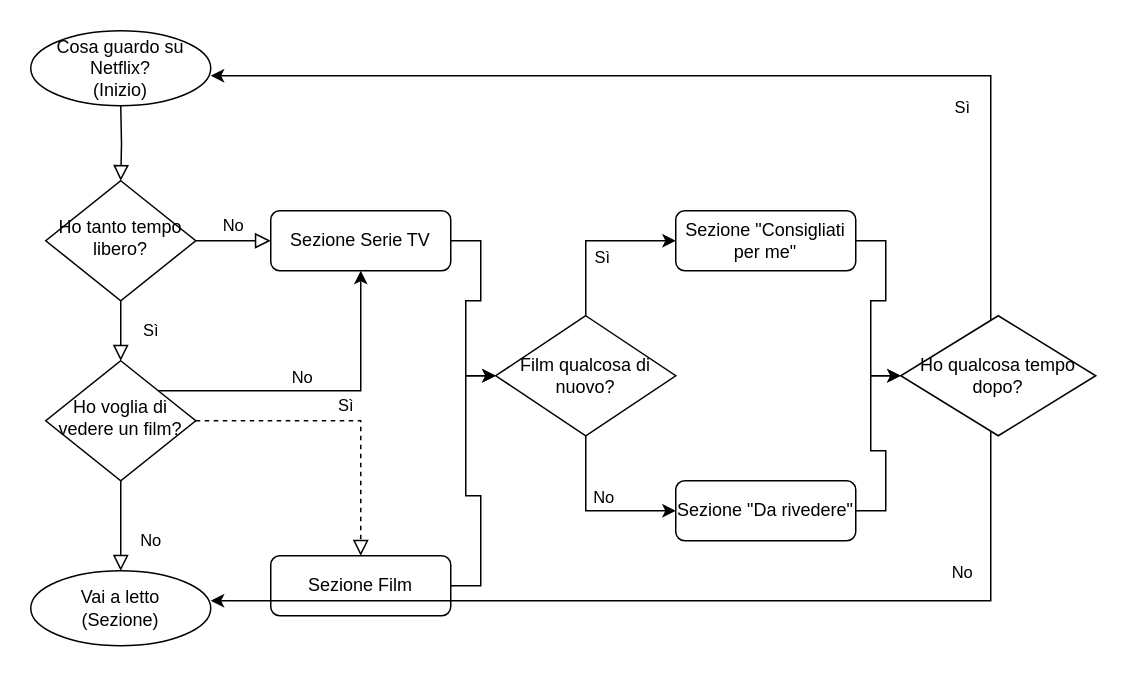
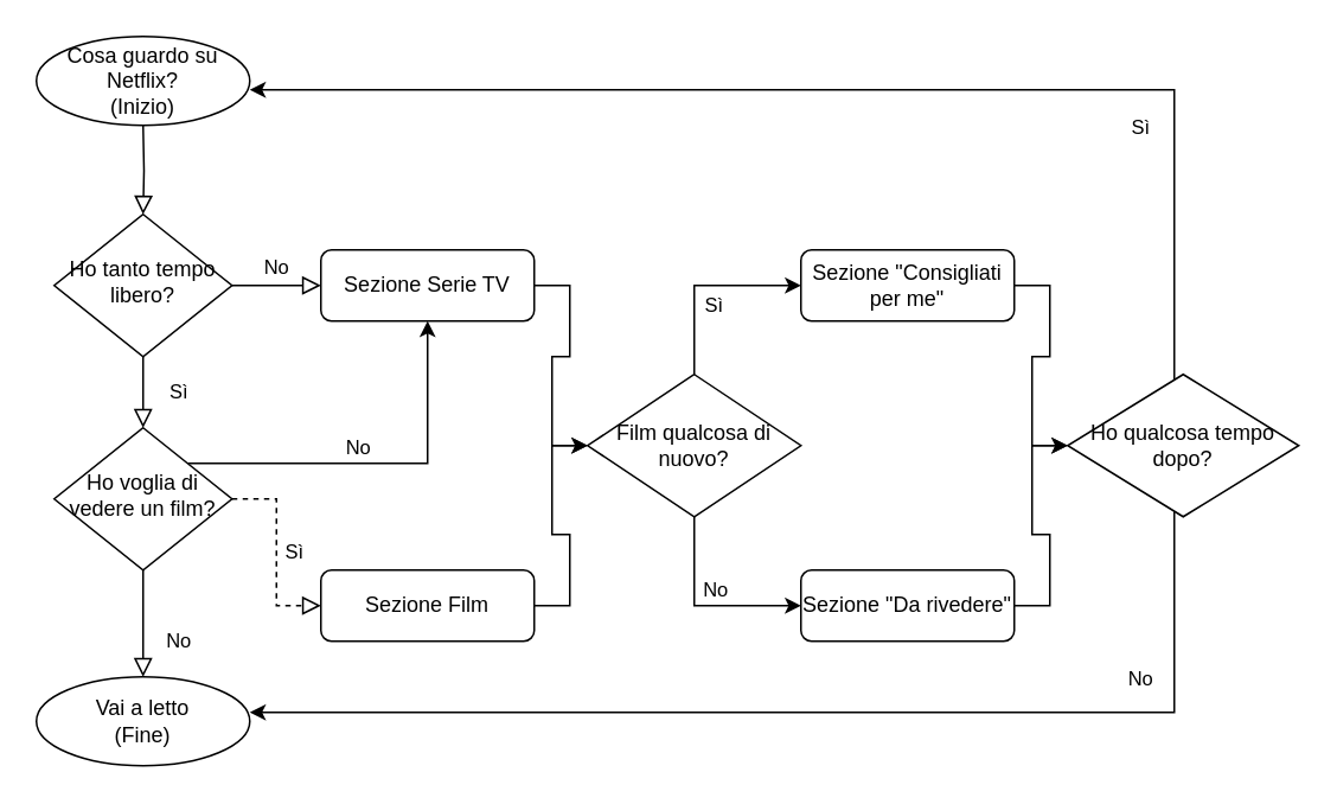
- <mxCell id="14" value="&lt;div&gt;Sezione Film&lt;/div&gt;" style="rounded=1;whiteSpace=wrap;html=1;fontSize=12;glass=0;strokeWidth=1;shadow=0;" parent="1" vertex="1"><mxGeometry x="180" y="370" width="120" height="40" as="geometry" /></mxCell>
+ <mxCell id="14" value="&lt;div&gt;Sezione Film&lt;/div&gt;" style="rounded=1;whiteSpace=wrap;html=1;fontSize=12;glass=0;strokeWidth=1;shadow=0;" parent="1" vertex="1"><mxGeometry x="180" y="320" width="120" height="40" as="geometry" /></mxCell>
- <mxCell id="29" value="&lt;div&gt;Vai a letto&lt;/div&gt;(Sezione)" style="ellipse;whiteSpace=wrap;html=1;fontColor=#000000;" vertex="1" parent="1"><mxGeometry x="20" y="380" width="120" height="50" as="geometry" /></mxCell>
+ <mxCell id="29" value="&lt;div&gt;Vai a letto&lt;/div&gt;(Fine)" style="ellipse;whiteSpace=wrap;html=1;fontColor=#000000;" vertex="1" parent="1"><mxGeometry x="20" y="380" width="120" height="50" as="geometry" /></mxCell>
